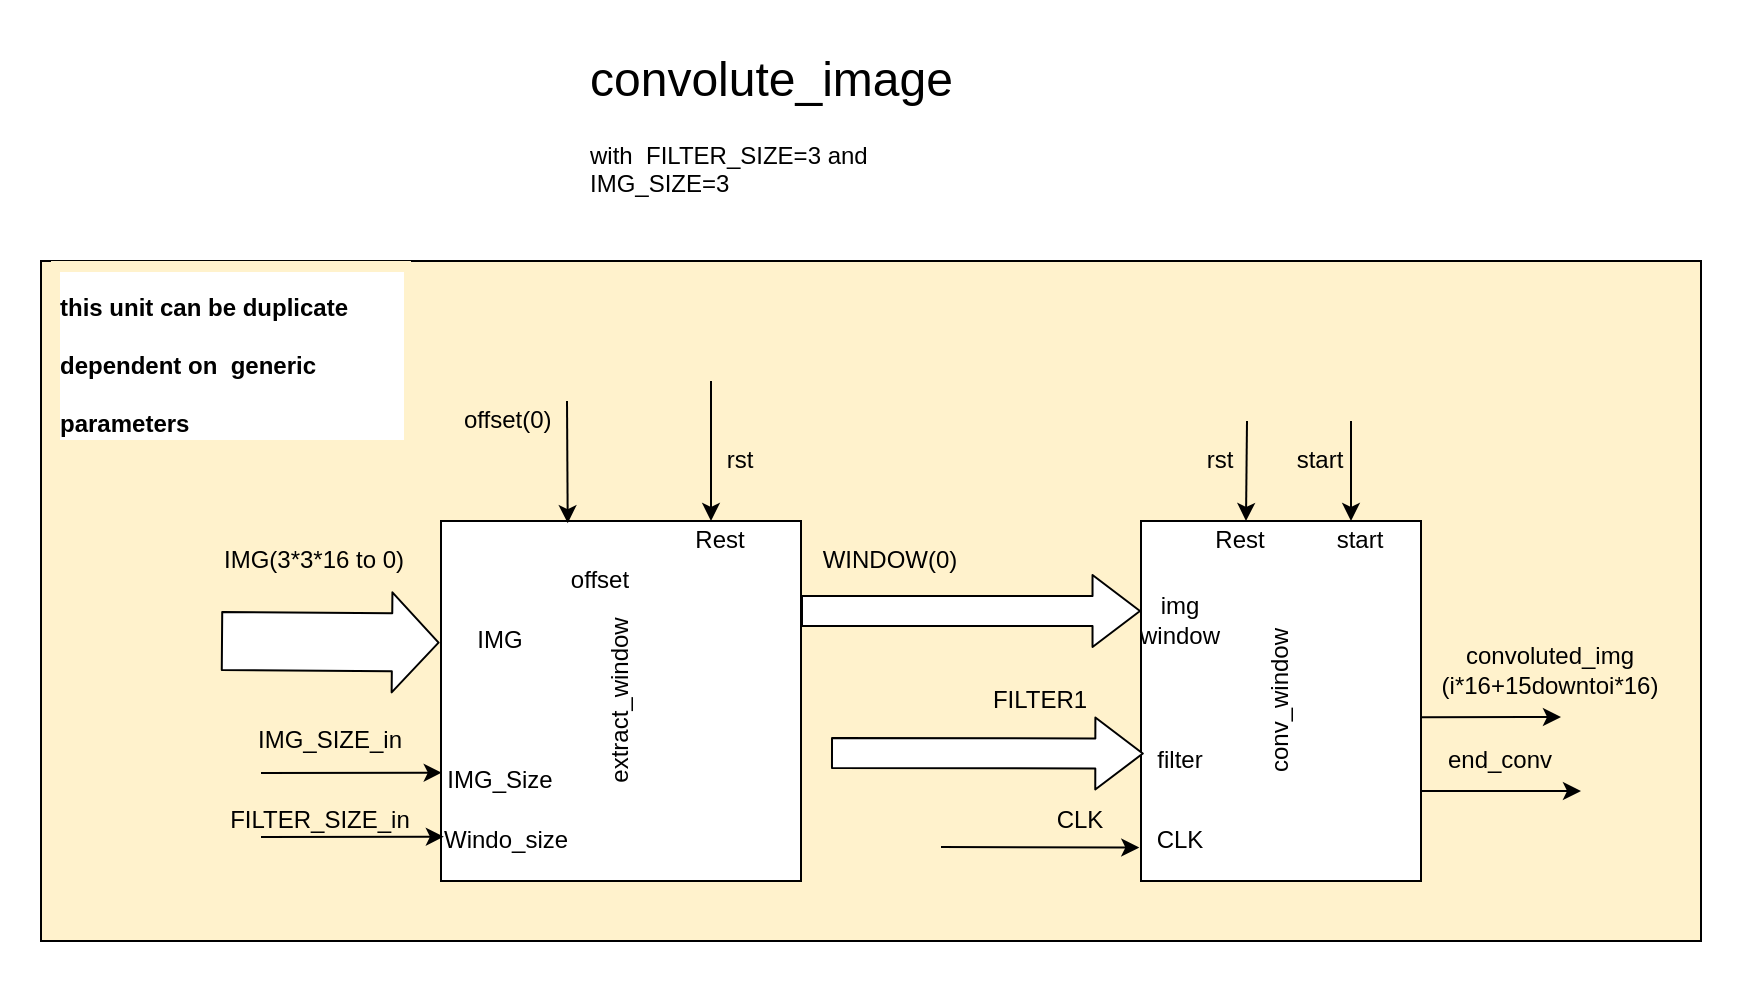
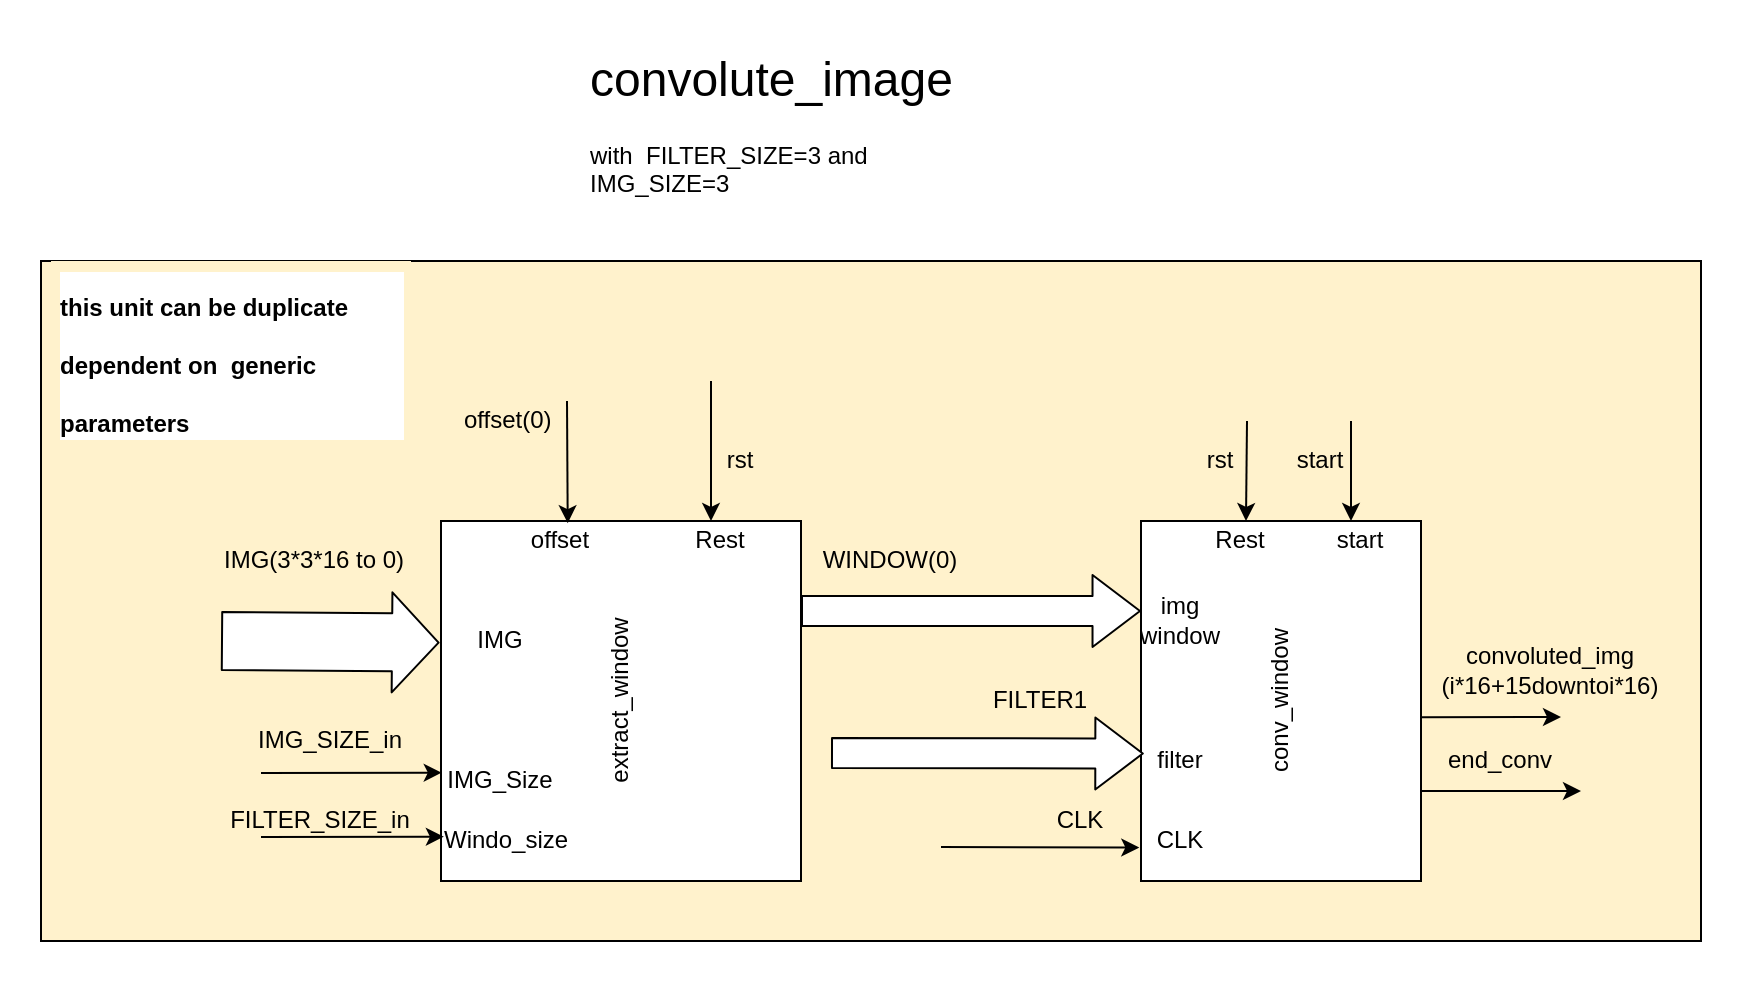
- <mxCell id="10" value="offset" style="text;html=1;strokeColor=none;fillColor=none;align=center;verticalAlign=middle;whiteSpace=wrap;rounded=0;labelBackgroundColor=none;" vertex="1" parent="1"><mxGeometry x="280" y="280" width="40" height="20" as="geometry" /></mxCell>
+ <mxCell id="10" value="offset" style="text;html=1;strokeColor=none;fillColor=none;align=center;verticalAlign=middle;whiteSpace=wrap;rounded=0;labelBackgroundColor=none;" vertex="1" parent="1"><mxGeometry x="260" y="260" width="40" height="20" as="geometry" /></mxCell>
